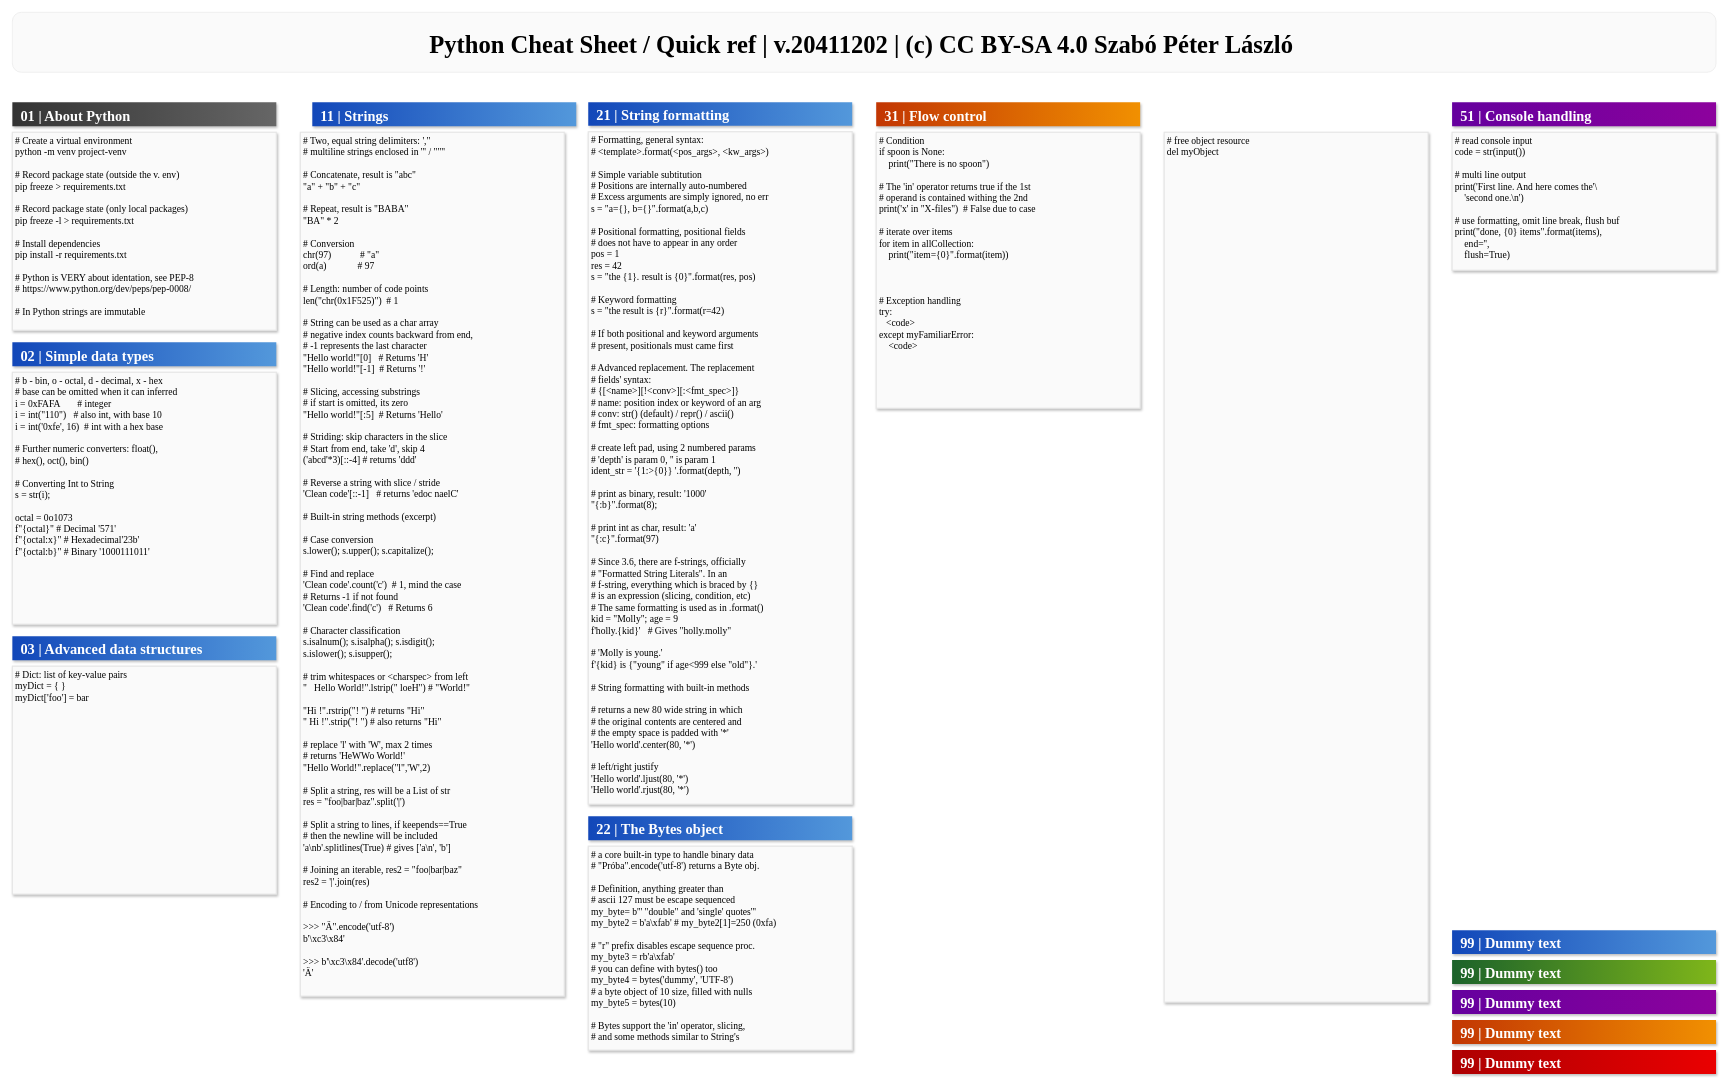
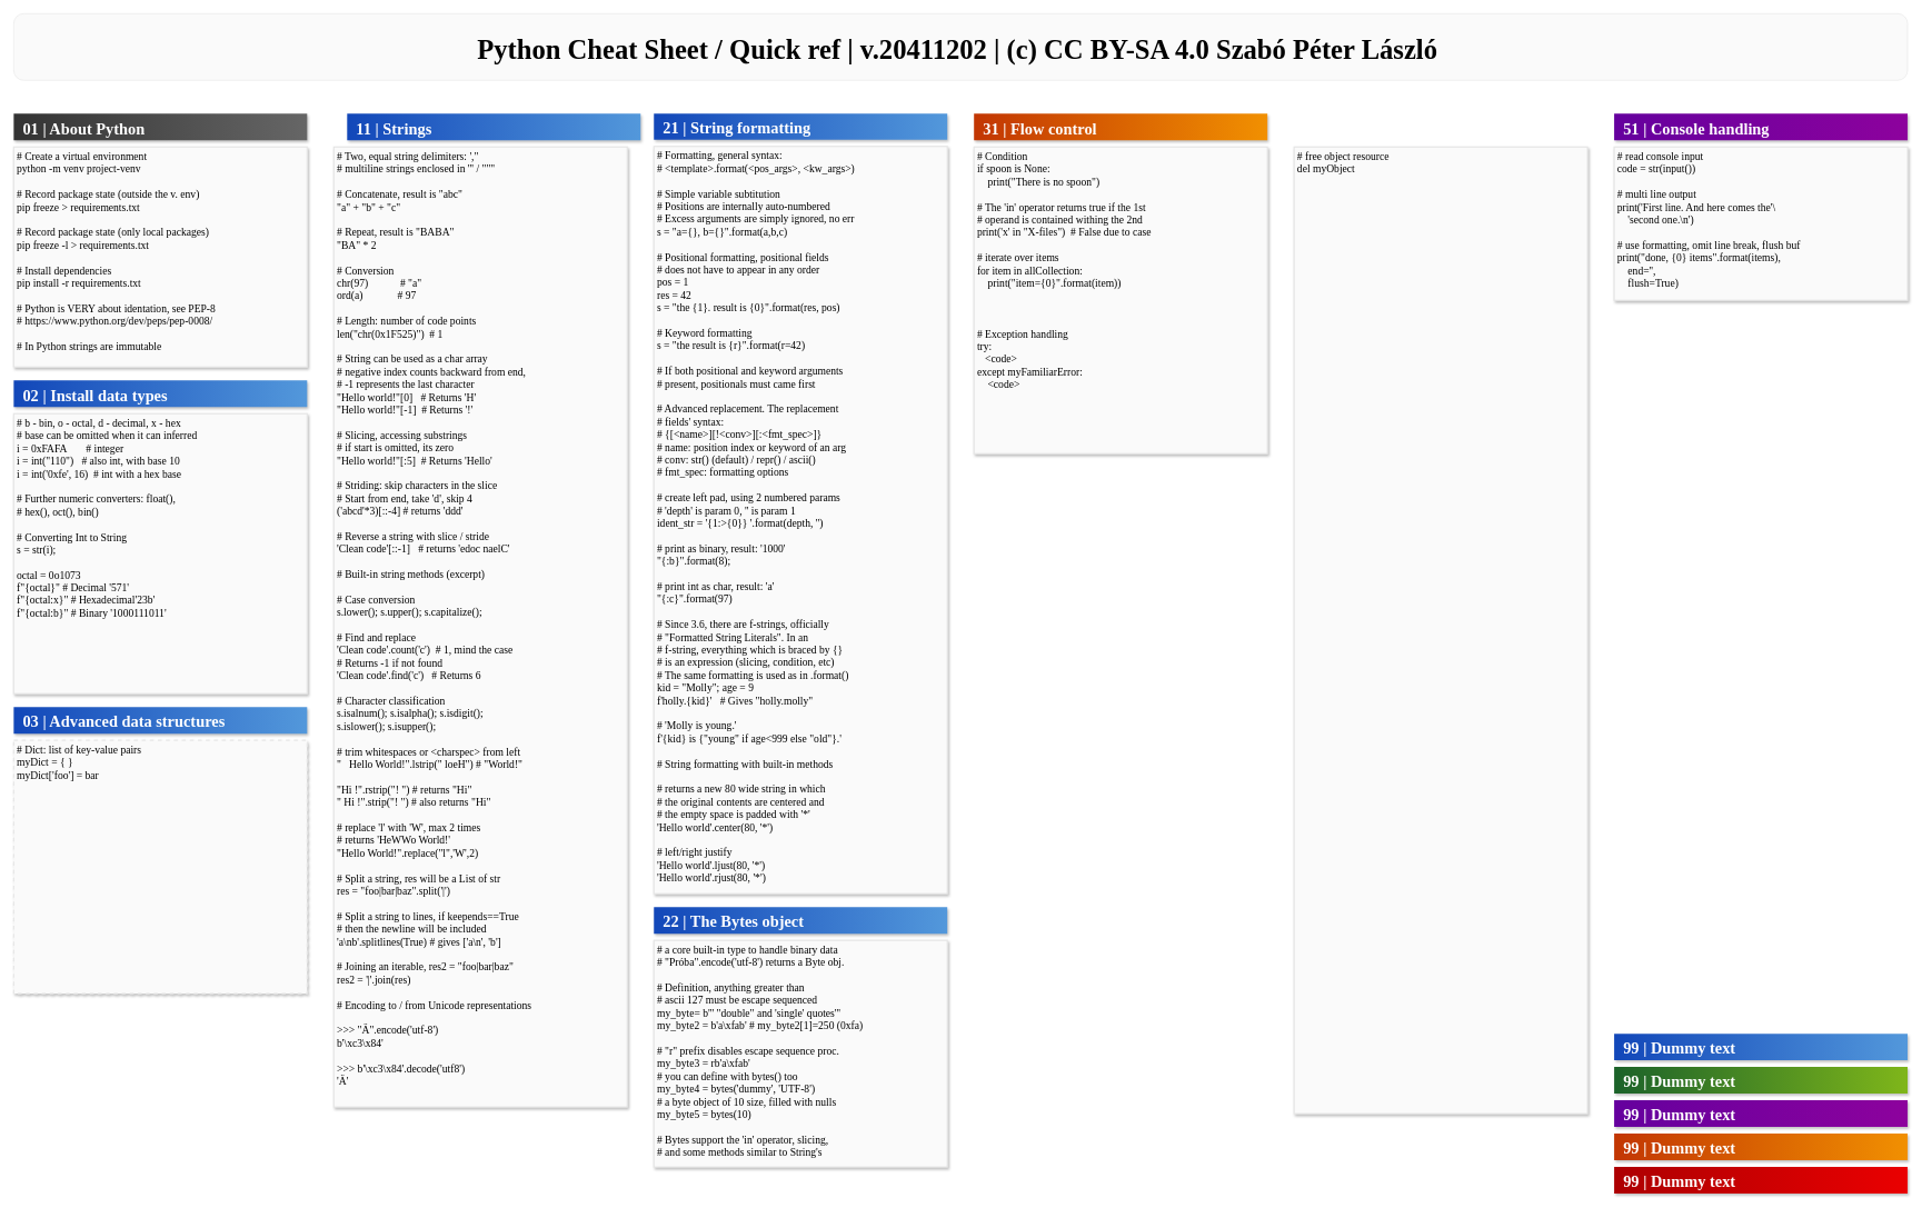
- <mxCell id="14" value="  02 | Simple data types" style="shadow=1;dashed=0;align=left;verticalAlign=middle;shape=mxgraph.arrows2.arrow;dy=0;dx=0;notch=0;rounded=0;strokeColor=none;strokeWidth=1;fillColor=#5398DB;fontFamily=Verdana;fontSize=24;fontColor=#FFFFFF;gradientDirection=west;labelBorderColor=none;gradientColor=#1247B9;fontStyle=1" parent="13" vertex="1"><mxGeometry width="440" height="40" as="geometry" /></mxCell>
+ <mxCell id="14" value="  02 | Install data types" style="shadow=1;dashed=0;align=left;verticalAlign=middle;shape=mxgraph.arrows2.arrow;dy=0;dx=0;notch=0;rounded=0;strokeColor=none;strokeWidth=1;fillColor=#5398DB;fontFamily=Verdana;fontSize=24;fontColor=#FFFFFF;gradientDirection=west;labelBorderColor=none;gradientColor=#1247B9;fontStyle=1" parent="13" vertex="1"><mxGeometry width="440" height="40" as="geometry" /></mxCell>
- <mxCell id="29" value="# Dict: list of key-value pairs&#10;myDict = { }&#10;myDict['foo'] = bar" style="rounded=0;shadow=1;glass=0;labelBackgroundColor=none;sketch=0;fontFamily=Roboto Mono;fontSize=16;fontColor=default;strokeColor=#E6E6E6;fillColor=#FAFAFA;gradientColor=none;gradientDirection=west;align=left;verticalAlign=top;spacing=0;spacingTop=0;spacingLeft=5;labelPosition=center;verticalLabelPosition=middle;fontStyle=0;strokeWidth=2;fontSource=https%3A%2F%2Ffonts.googleapis.com%2Fcss%3Ffamily%3DRoboto%2BMono;" parent="27" vertex="1"><mxGeometry y="50" width="440" height="380" as="geometry" /></mxCell>
+ <mxCell id="29" value="# Dict: list of key-value pairs&#10;myDict = { }&#10;myDict['foo'] = bar" style="rounded=0;shadow=1;glass=0;labelBackgroundColor=none;sketch=0;fontFamily=Roboto Mono;fontSize=16;fontColor=default;strokeColor=#E6E6E6;fillColor=#FAFAFA;gradientColor=none;gradientDirection=west;align=left;verticalAlign=top;spacing=0;spacingTop=0;spacingLeft=5;labelPosition=center;verticalLabelPosition=middle;fontStyle=0;strokeWidth=2;fontSource=https%3A%2F%2Ffonts.googleapis.com%2Fcss%3Ffamily%3DRoboto%2BMono;dashed=1;" parent="27" vertex="1"><mxGeometry y="50" width="440" height="380" as="geometry" /></mxCell>
